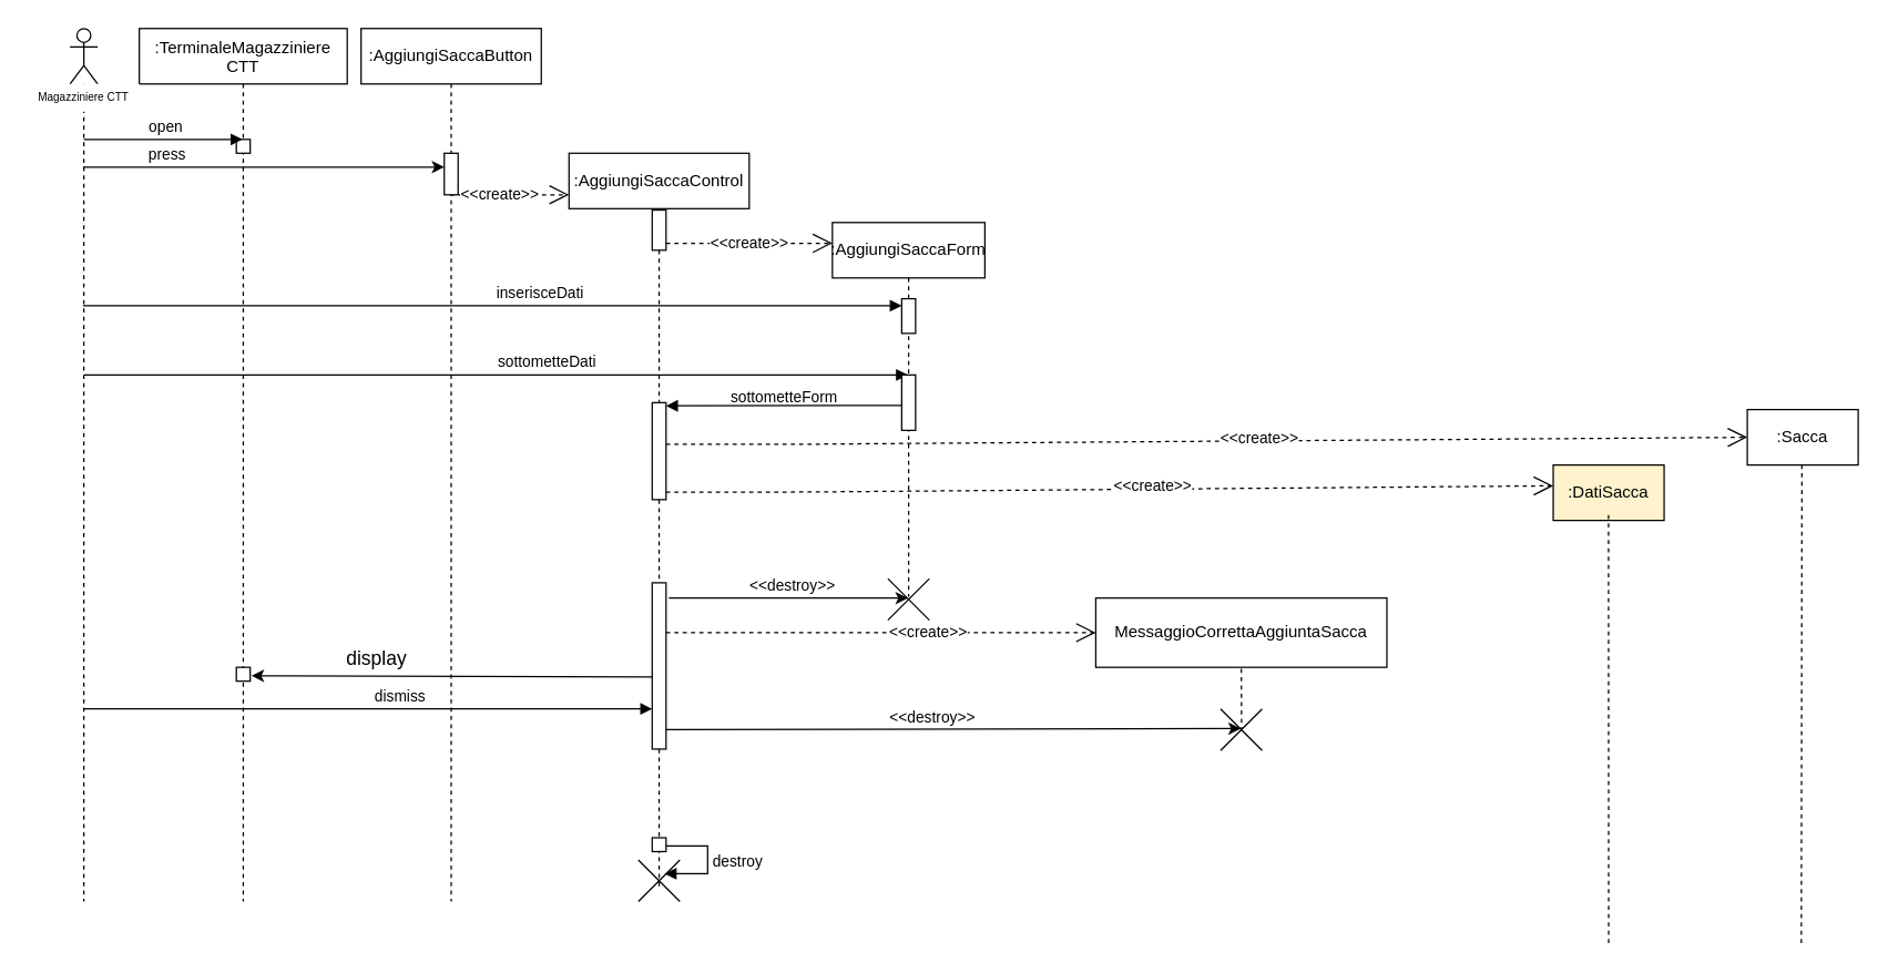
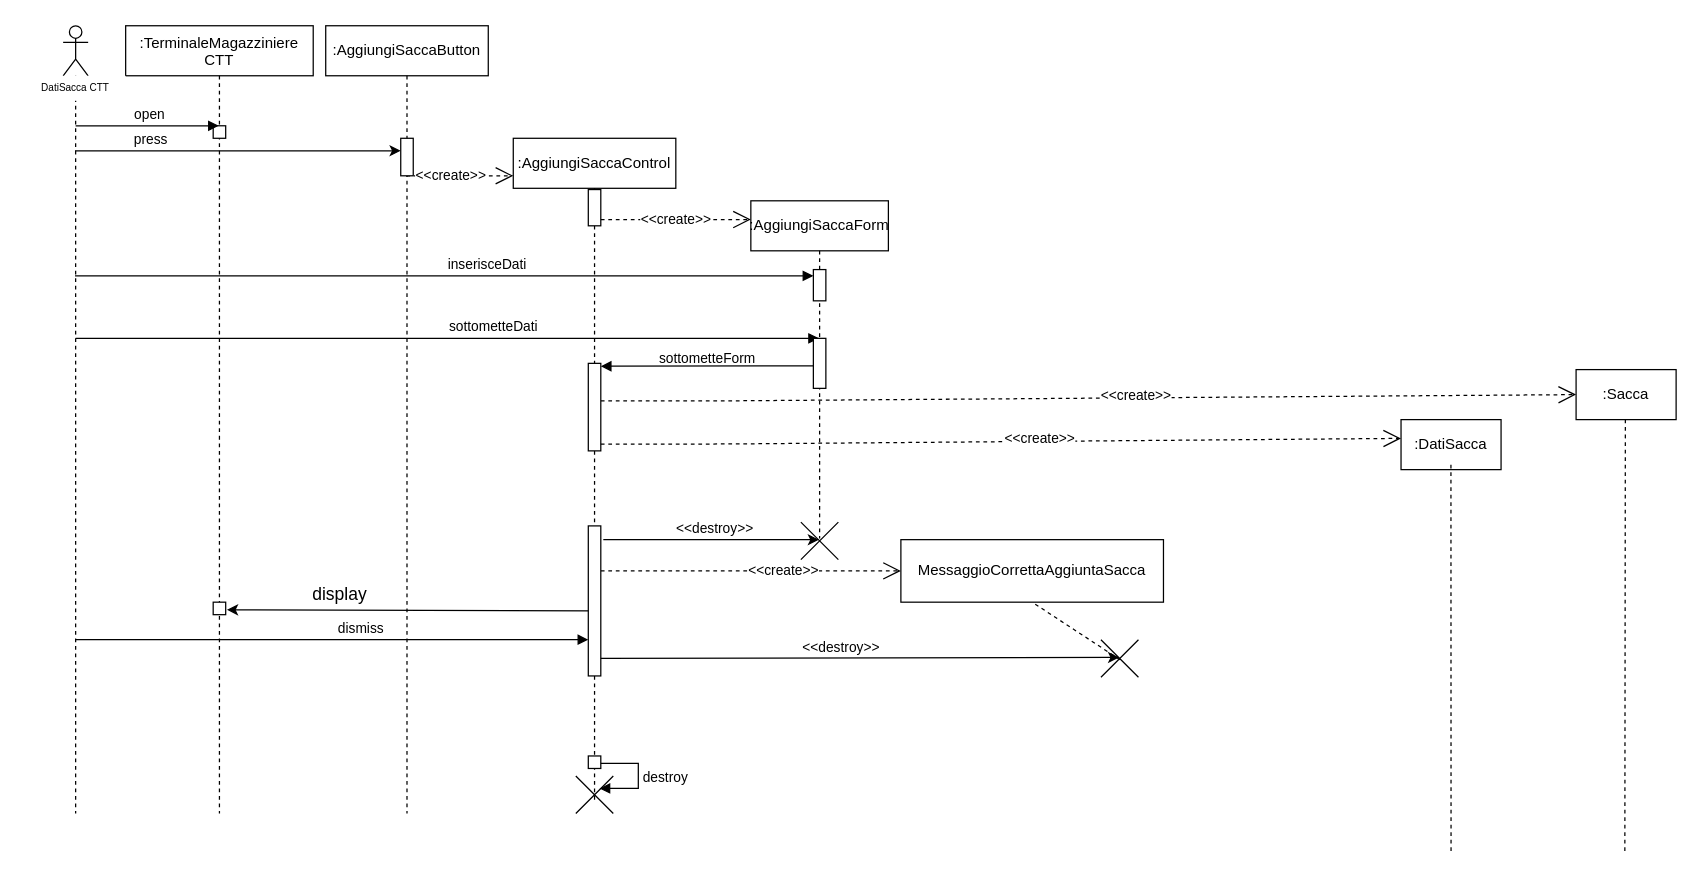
- <mxCell id="22" value="Magazziniere CTT" style="text;align=center;fontStyle=0;verticalAlign=middle;spacingLeft=3;spacingRight=3;strokeColor=none;rotatable=0;points=[[0,0.5],[1,0.5]];portConstraint=eastwest;fillColor=#ffffff;fontSize=8;" parent="1" vertex="1"><mxGeometry x="20" y="60" width="80" height="20" as="geometry" /></mxCell>
+ <mxCell id="22" value="DatiSacca CTT" style="text;align=center;fontStyle=0;verticalAlign=middle;spacingLeft=3;spacingRight=3;strokeColor=none;rotatable=0;points=[[0,0.5],[1,0.5]];portConstraint=eastwest;fillColor=#ffffff;fontSize=8;" parent="1" vertex="1"><mxGeometry x="20" y="60" width="80" height="20" as="geometry" /></mxCell>
- <mxCell id="41" value=":DatiSacca" style="rounded=0;whiteSpace=wrap;html=1;fillColor=#fff2cc;" parent="1" vertex="1"><mxGeometry x="1120" y="335" width="80" height="40" as="geometry" /></mxCell>
+ <mxCell id="41" value=":DatiSacca" style="rounded=0;whiteSpace=wrap;html=1;" parent="1" vertex="1"><mxGeometry x="1120" y="335" width="80" height="40" as="geometry" /></mxCell>
- <mxCell id="32" value="MessaggioCorrettaAggiuntaSacca" style="rounded=0;whiteSpace=wrap;html=1;" parent="1" vertex="1"><mxGeometry x="790" y="431" width="210" height="50" as="geometry" /></mxCell>
+ <mxCell id="32" value="MessaggioCorrettaAggiuntaSacca" style="rounded=0;whiteSpace=wrap;html=1;" parent="1" vertex="1"><mxGeometry x="720" y="431" width="210" height="50" as="geometry" /></mxCell>
